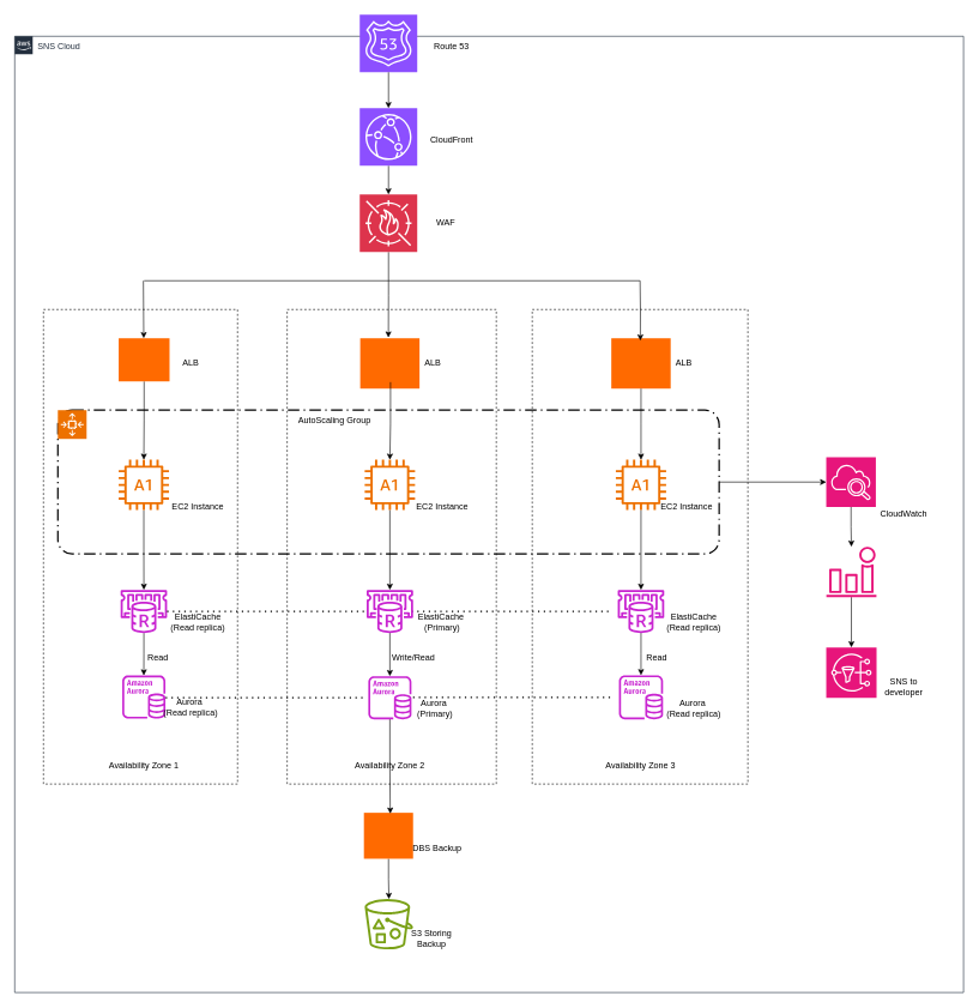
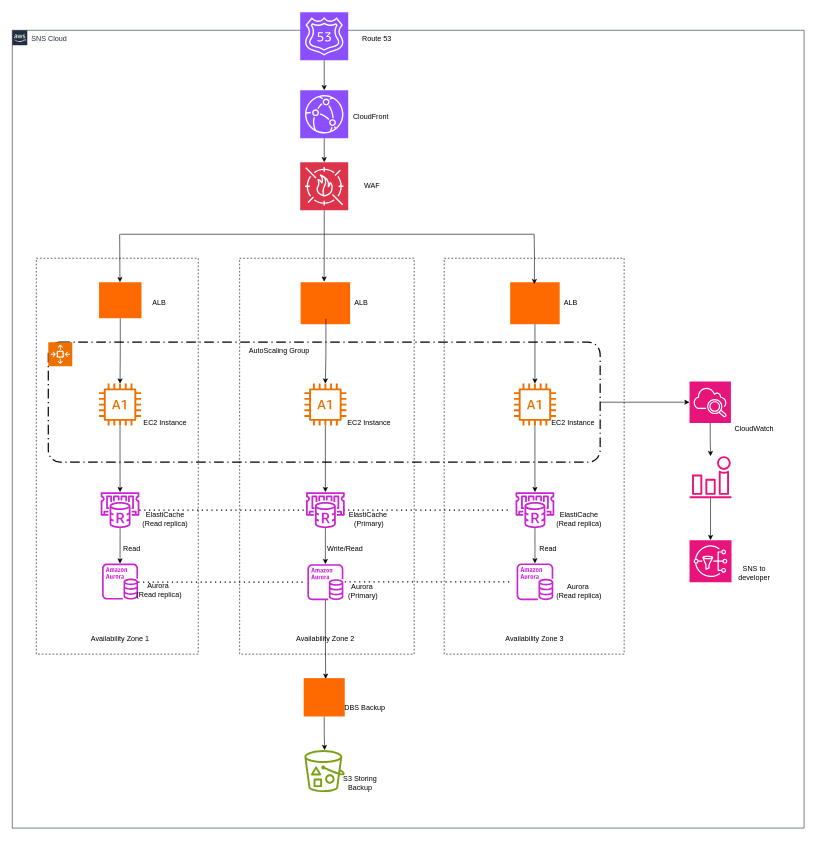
- <mxCell id="70" value="CloudFront" style="text;html=1;align=center;verticalAlign=middle;whiteSpace=wrap;rounded=0;" vertex="1" parent="2"><mxGeometry x="578" y="130" width="60" height="30" as="geometry" /></mxCell>
+ <mxCell id="70" value="CloudFront" style="text;html=1;align=center;verticalAlign=middle;whiteSpace=wrap;rounded=0;" vertex="1" parent="2"><mxGeometry x="568" y="130" width="60" height="30" as="geometry" /></mxCell>
